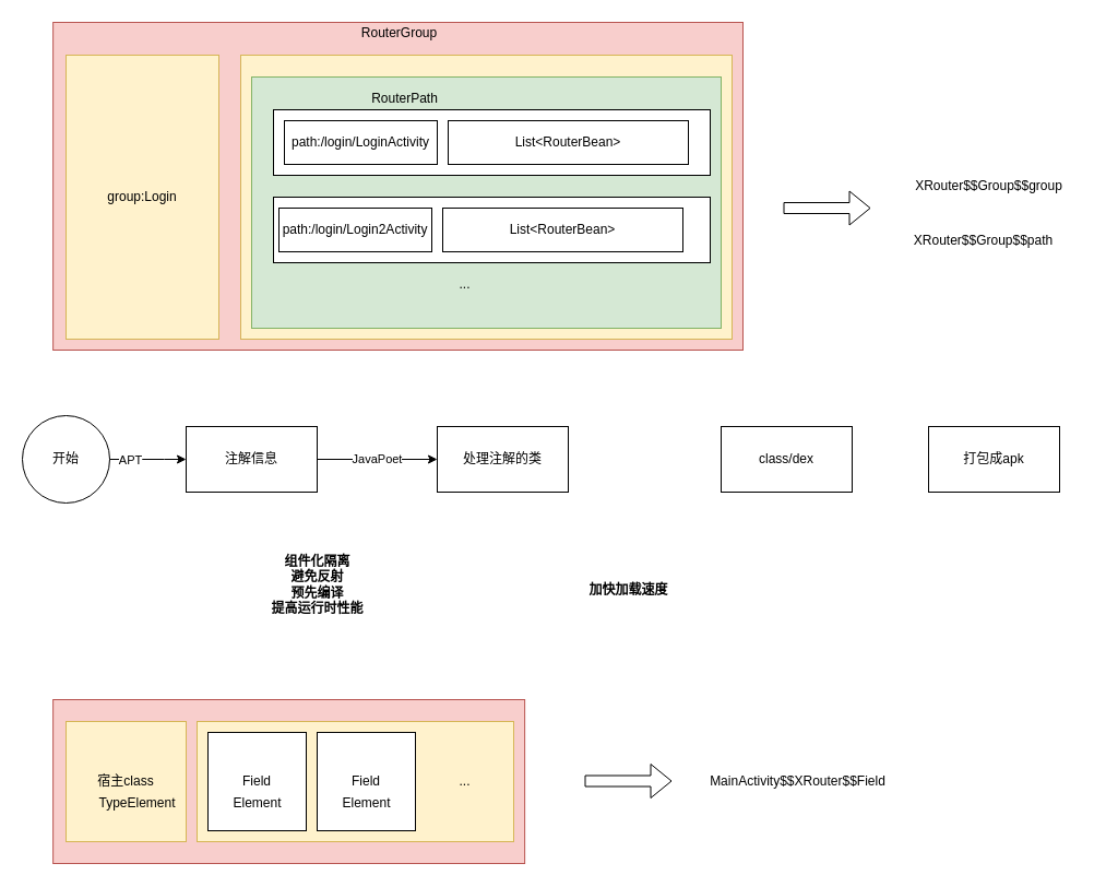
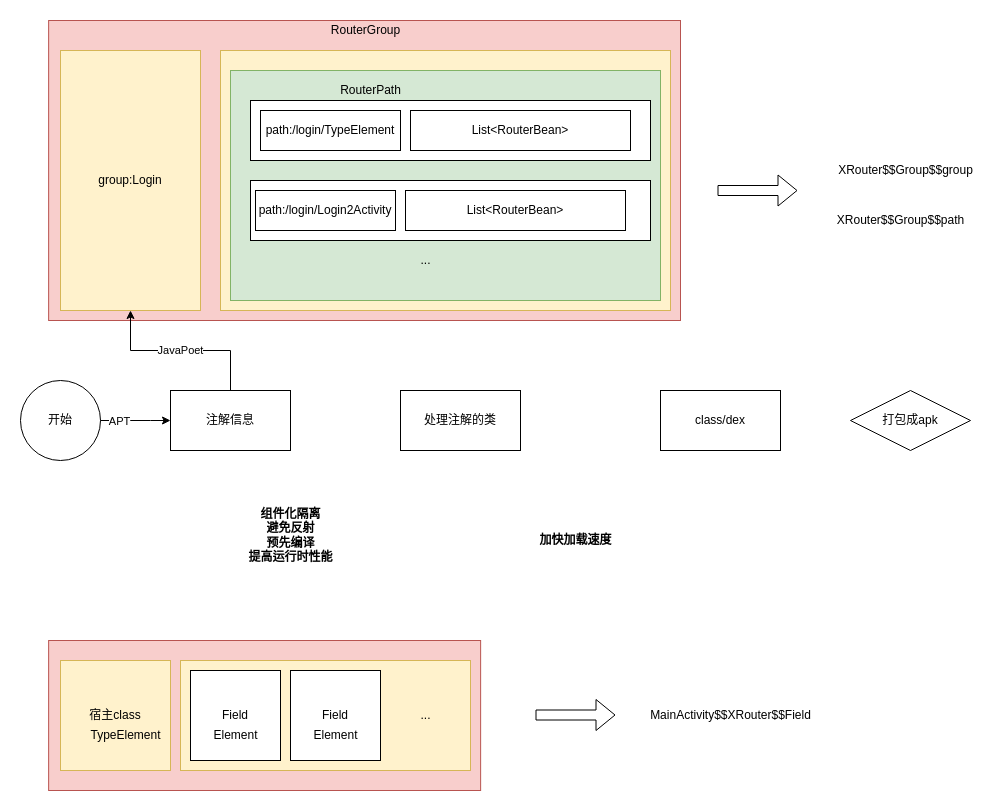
- <mxCell id="10" value="path:/login/LoginActivity" style="rounded=0;whiteSpace=wrap;html=1;" vertex="1" parent="2"><mxGeometry x="211.87" y="90" width="140" height="40" as="geometry" /></mxCell>
+ <mxCell id="10" value="path:/login/TypeElement" style="rounded=0;whiteSpace=wrap;html=1;" vertex="1" parent="2"><mxGeometry x="211.87" y="90" width="140" height="40" as="geometry" /></mxCell>
- <mxCell id="17" value="JavaPoet" style="edgeStyle=orthogonalEdgeStyle;rounded=0;orthogonalLoop=1;jettySize=auto;html=1;" edge="1" parent="1" source="18" target="19"><mxGeometry relative="1" as="geometry" /></mxCell>
+ <mxCell id="17" value="JavaPoet" style="edgeStyle=orthogonalEdgeStyle;rounded=0;orthogonalLoop=1;jettySize=auto;html=1;" edge="1" parent="1" source="18" target="4"><mxGeometry relative="1" as="geometry" /></mxCell>
- <mxCell id="21" value="打包成apk" style="rounded=0;whiteSpace=wrap;html=1;" vertex="1" parent="1"><mxGeometry x="850" y="390" width="120" height="60" as="geometry" /></mxCell>
+ <mxCell id="21" value="打包成apk" style="rhombus;whiteSpace=wrap;html=1;" vertex="1" parent="1"><mxGeometry x="850" y="390" width="120" height="60" as="geometry" /></mxCell>
